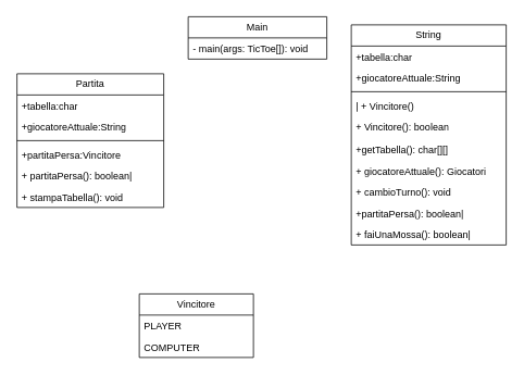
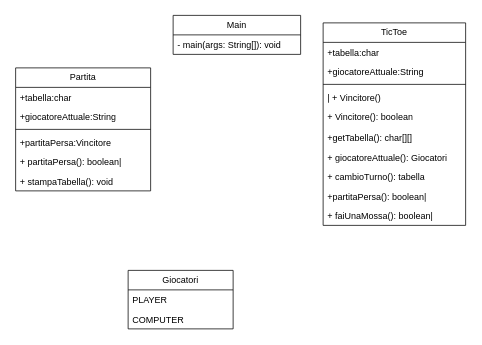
- <mxCell id="4" value="String" style="swimlane;fontStyle=0;childLayout=stackLayout;horizontal=1;startSize=26;fillColor=none;horizontalStack=0;resizeParent=1;resizeParentMax=0;resizeLast=0;collapsible=1;marginBottom=0;whiteSpace=wrap;html=1;" vertex="1" parent="1"><mxGeometry x="430" y="30" width="190" height="270" as="geometry" /></mxCell>
+ <mxCell id="4" value="TicToe" style="swimlane;fontStyle=0;childLayout=stackLayout;horizontal=1;startSize=26;fillColor=none;horizontalStack=0;resizeParent=1;resizeParentMax=0;resizeLast=0;collapsible=1;marginBottom=0;whiteSpace=wrap;html=1;" vertex="1" parent="1"><mxGeometry x="430" y="30" width="190" height="270" as="geometry" /></mxCell>
- <mxCell id="3" value="&lt;span class=&quot;hljs-operator&quot;&gt;-&lt;/span&gt; main(args: TicToe[]): void&amp;nbsp;" style="text;strokeColor=none;fillColor=none;align=left;verticalAlign=top;spacingLeft=4;spacingRight=4;overflow=hidden;rotatable=0;points=[[0,0.5],[1,0.5]];portConstraint=eastwest;whiteSpace=wrap;html=1;" vertex="1" parent="2"><mxGeometry y="26" width="170" height="26" as="geometry" /></mxCell>
+ <mxCell id="3" value="&lt;span class=&quot;hljs-operator&quot;&gt;-&lt;/span&gt; main(args: String[]): void&amp;nbsp;" style="text;strokeColor=none;fillColor=none;align=left;verticalAlign=top;spacingLeft=4;spacingRight=4;overflow=hidden;rotatable=0;points=[[0,0.5],[1,0.5]];portConstraint=eastwest;whiteSpace=wrap;html=1;" vertex="1" parent="2"><mxGeometry y="26" width="170" height="26" as="geometry" /></mxCell>
- <mxCell id="12" value="&lt;span class=&quot;hljs-operator&quot;&gt;+&lt;/span&gt; cambioTurno(): void" style="text;strokeColor=none;fillColor=none;align=left;verticalAlign=top;spacingLeft=4;spacingRight=4;overflow=hidden;rotatable=0;points=[[0,0.5],[1,0.5]];portConstraint=eastwest;whiteSpace=wrap;html=1;" vertex="1" parent="4"><mxGeometry y="192" width="190" height="26" as="geometry" /></mxCell>
+ <mxCell id="12" value="&lt;span class=&quot;hljs-operator&quot;&gt;+&lt;/span&gt; cambioTurno(): tabella" style="text;strokeColor=none;fillColor=none;align=left;verticalAlign=top;spacingLeft=4;spacingRight=4;overflow=hidden;rotatable=0;points=[[0,0.5],[1,0.5]];portConstraint=eastwest;whiteSpace=wrap;html=1;" vertex="1" parent="4"><mxGeometry y="192" width="190" height="26" as="geometry" /></mxCell>
- <mxCell id="22" value="Vincitore" style="swimlane;fontStyle=0;childLayout=stackLayout;horizontal=1;startSize=26;fillColor=none;horizontalStack=0;resizeParent=1;resizeParentMax=0;resizeLast=0;collapsible=1;marginBottom=0;whiteSpace=wrap;html=1;" vertex="1" parent="1"><mxGeometry x="170" y="360" width="140" height="78" as="geometry" /></mxCell>
+ <mxCell id="22" value="Giocatori" style="swimlane;fontStyle=0;childLayout=stackLayout;horizontal=1;startSize=26;fillColor=none;horizontalStack=0;resizeParent=1;resizeParentMax=0;resizeLast=0;collapsible=1;marginBottom=0;whiteSpace=wrap;html=1;" vertex="1" parent="1"><mxGeometry x="170" y="360" width="140" height="78" as="geometry" /></mxCell>
